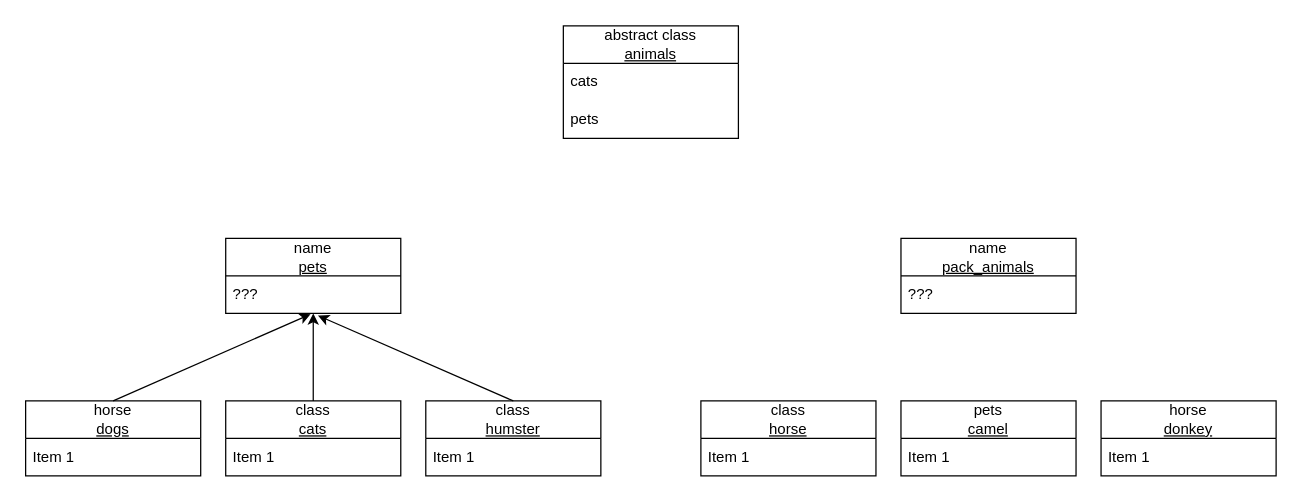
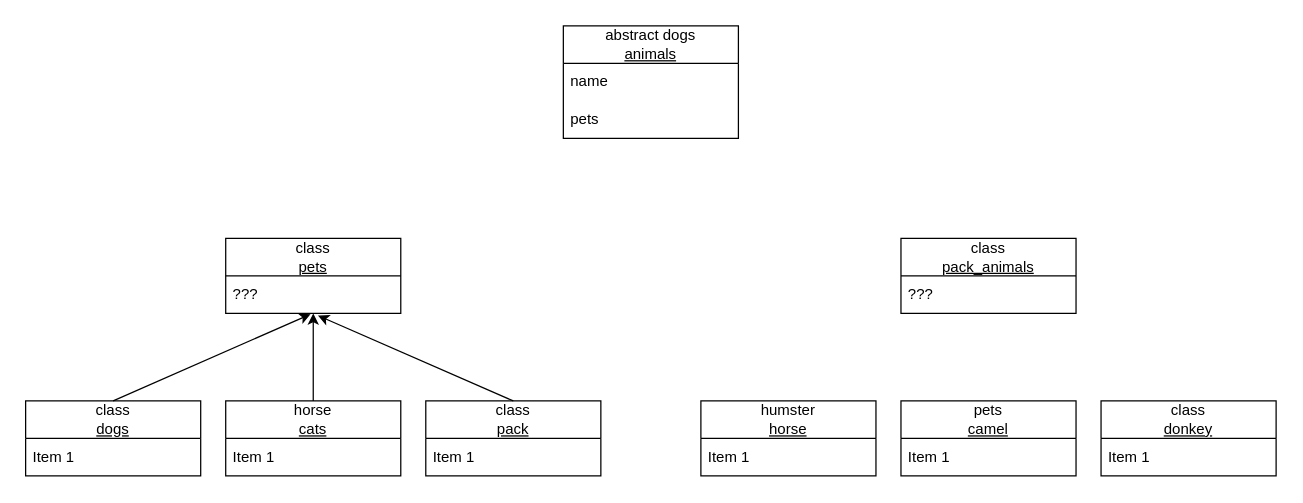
- <mxCell id="2" value="abstract class&lt;br&gt;&lt;u&gt;animals&lt;/u&gt;" style="swimlane;fontStyle=0;childLayout=stackLayout;horizontal=1;startSize=30;horizontalStack=0;resizeParent=1;resizeParentMax=0;resizeLast=0;collapsible=1;marginBottom=0;whiteSpace=wrap;html=1;" vertex="1" parent="1"><mxGeometry x="450" y="20" width="140" height="90" as="geometry" /></mxCell>
+ <mxCell id="2" value="abstract dogs&lt;br&gt;&lt;u&gt;animals&lt;/u&gt;" style="swimlane;fontStyle=0;childLayout=stackLayout;horizontal=1;startSize=30;horizontalStack=0;resizeParent=1;resizeParentMax=0;resizeLast=0;collapsible=1;marginBottom=0;whiteSpace=wrap;html=1;" vertex="1" parent="1"><mxGeometry x="450" y="20" width="140" height="90" as="geometry" /></mxCell>
- <mxCell id="3" value="cats" style="text;strokeColor=none;fillColor=none;align=left;verticalAlign=middle;spacingLeft=4;spacingRight=4;overflow=hidden;points=[[0,0.5],[1,0.5]];portConstraint=eastwest;rotatable=0;whiteSpace=wrap;html=1;" vertex="1" parent="2"><mxGeometry y="30" width="140" height="30" as="geometry" /></mxCell>
+ <mxCell id="3" value="name" style="text;strokeColor=none;fillColor=none;align=left;verticalAlign=middle;spacingLeft=4;spacingRight=4;overflow=hidden;points=[[0,0.5],[1,0.5]];portConstraint=eastwest;rotatable=0;whiteSpace=wrap;html=1;" vertex="1" parent="2"><mxGeometry y="30" width="140" height="30" as="geometry" /></mxCell>
- <mxCell id="5" value="name&lt;br&gt;&lt;u&gt;pets&lt;/u&gt;" style="swimlane;fontStyle=0;childLayout=stackLayout;horizontal=1;startSize=30;horizontalStack=0;resizeParent=1;resizeParentMax=0;resizeLast=0;collapsible=1;marginBottom=0;whiteSpace=wrap;html=1;" vertex="1" parent="1"><mxGeometry x="180" y="190" width="140" height="60" as="geometry" /></mxCell>
+ <mxCell id="5" value="class&lt;br&gt;&lt;u&gt;pets&lt;/u&gt;" style="swimlane;fontStyle=0;childLayout=stackLayout;horizontal=1;startSize=30;horizontalStack=0;resizeParent=1;resizeParentMax=0;resizeLast=0;collapsible=1;marginBottom=0;whiteSpace=wrap;html=1;" vertex="1" parent="1"><mxGeometry x="180" y="190" width="140" height="60" as="geometry" /></mxCell>
- <mxCell id="13" value="name&lt;br&gt;&lt;u&gt;pack_animals&lt;/u&gt;" style="swimlane;fontStyle=0;childLayout=stackLayout;horizontal=1;startSize=30;horizontalStack=0;resizeParent=1;resizeParentMax=0;resizeLast=0;collapsible=1;marginBottom=0;whiteSpace=wrap;html=1;" vertex="1" parent="1"><mxGeometry x="720" y="190" width="140" height="60" as="geometry" /></mxCell>
+ <mxCell id="13" value="class&lt;br&gt;&lt;u&gt;pack_animals&lt;/u&gt;" style="swimlane;fontStyle=0;childLayout=stackLayout;horizontal=1;startSize=30;horizontalStack=0;resizeParent=1;resizeParentMax=0;resizeLast=0;collapsible=1;marginBottom=0;whiteSpace=wrap;html=1;" vertex="1" parent="1"><mxGeometry x="720" y="190" width="140" height="60" as="geometry" /></mxCell>
- <mxCell id="7" value="horse&lt;br&gt;&lt;u&gt;dogs&lt;/u&gt;" style="swimlane;fontStyle=0;childLayout=stackLayout;horizontal=1;startSize=30;horizontalStack=0;resizeParent=1;resizeParentMax=0;resizeLast=0;collapsible=1;marginBottom=0;whiteSpace=wrap;html=1;" vertex="1" parent="1"><mxGeometry x="20" y="320" width="140" height="60" as="geometry" /></mxCell>
+ <mxCell id="7" value="class&lt;br&gt;&lt;u&gt;dogs&lt;/u&gt;" style="swimlane;fontStyle=0;childLayout=stackLayout;horizontal=1;startSize=30;horizontalStack=0;resizeParent=1;resizeParentMax=0;resizeLast=0;collapsible=1;marginBottom=0;whiteSpace=wrap;html=1;" vertex="1" parent="1"><mxGeometry x="20" y="320" width="140" height="60" as="geometry" /></mxCell>
- <mxCell id="9" value="class&lt;br&gt;&lt;u&gt;cats&lt;/u&gt;" style="swimlane;fontStyle=0;childLayout=stackLayout;horizontal=1;startSize=30;horizontalStack=0;resizeParent=1;resizeParentMax=0;resizeLast=0;collapsible=1;marginBottom=0;whiteSpace=wrap;html=1;" vertex="1" parent="1"><mxGeometry x="180" y="320" width="140" height="60" as="geometry" /></mxCell>
+ <mxCell id="9" value="horse&lt;br&gt;&lt;u&gt;cats&lt;/u&gt;" style="swimlane;fontStyle=0;childLayout=stackLayout;horizontal=1;startSize=30;horizontalStack=0;resizeParent=1;resizeParentMax=0;resizeLast=0;collapsible=1;marginBottom=0;whiteSpace=wrap;html=1;" vertex="1" parent="1"><mxGeometry x="180" y="320" width="140" height="60" as="geometry" /></mxCell>
- <mxCell id="11" value="class&lt;br&gt;&lt;u&gt;humster&lt;/u&gt;" style="swimlane;fontStyle=0;childLayout=stackLayout;horizontal=1;startSize=30;horizontalStack=0;resizeParent=1;resizeParentMax=0;resizeLast=0;collapsible=1;marginBottom=0;whiteSpace=wrap;html=1;" vertex="1" parent="1"><mxGeometry x="340" y="320" width="140" height="60" as="geometry" /></mxCell>
+ <mxCell id="11" value="class&lt;br&gt;&lt;u&gt;pack&lt;/u&gt;" style="swimlane;fontStyle=0;childLayout=stackLayout;horizontal=1;startSize=30;horizontalStack=0;resizeParent=1;resizeParentMax=0;resizeLast=0;collapsible=1;marginBottom=0;whiteSpace=wrap;html=1;" vertex="1" parent="1"><mxGeometry x="340" y="320" width="140" height="60" as="geometry" /></mxCell>
- <mxCell id="15" value="class&lt;br&gt;&lt;u&gt;horse&lt;/u&gt;" style="swimlane;fontStyle=0;childLayout=stackLayout;horizontal=1;startSize=30;horizontalStack=0;resizeParent=1;resizeParentMax=0;resizeLast=0;collapsible=1;marginBottom=0;whiteSpace=wrap;html=1;" vertex="1" parent="1"><mxGeometry x="560" y="320" width="140" height="60" as="geometry" /></mxCell>
+ <mxCell id="15" value="humster&lt;br&gt;&lt;u&gt;horse&lt;/u&gt;" style="swimlane;fontStyle=0;childLayout=stackLayout;horizontal=1;startSize=30;horizontalStack=0;resizeParent=1;resizeParentMax=0;resizeLast=0;collapsible=1;marginBottom=0;whiteSpace=wrap;html=1;" vertex="1" parent="1"><mxGeometry x="560" y="320" width="140" height="60" as="geometry" /></mxCell>
- <mxCell id="19" value="horse&lt;br&gt;&lt;u&gt;donkey&lt;/u&gt;" style="swimlane;fontStyle=0;childLayout=stackLayout;horizontal=1;startSize=30;horizontalStack=0;resizeParent=1;resizeParentMax=0;resizeLast=0;collapsible=1;marginBottom=0;whiteSpace=wrap;html=1;" vertex="1" parent="1"><mxGeometry x="880" y="320" width="140" height="60" as="geometry" /></mxCell>
+ <mxCell id="19" value="class&lt;br&gt;&lt;u&gt;donkey&lt;/u&gt;" style="swimlane;fontStyle=0;childLayout=stackLayout;horizontal=1;startSize=30;horizontalStack=0;resizeParent=1;resizeParentMax=0;resizeLast=0;collapsible=1;marginBottom=0;whiteSpace=wrap;html=1;" vertex="1" parent="1"><mxGeometry x="880" y="320" width="140" height="60" as="geometry" /></mxCell>
